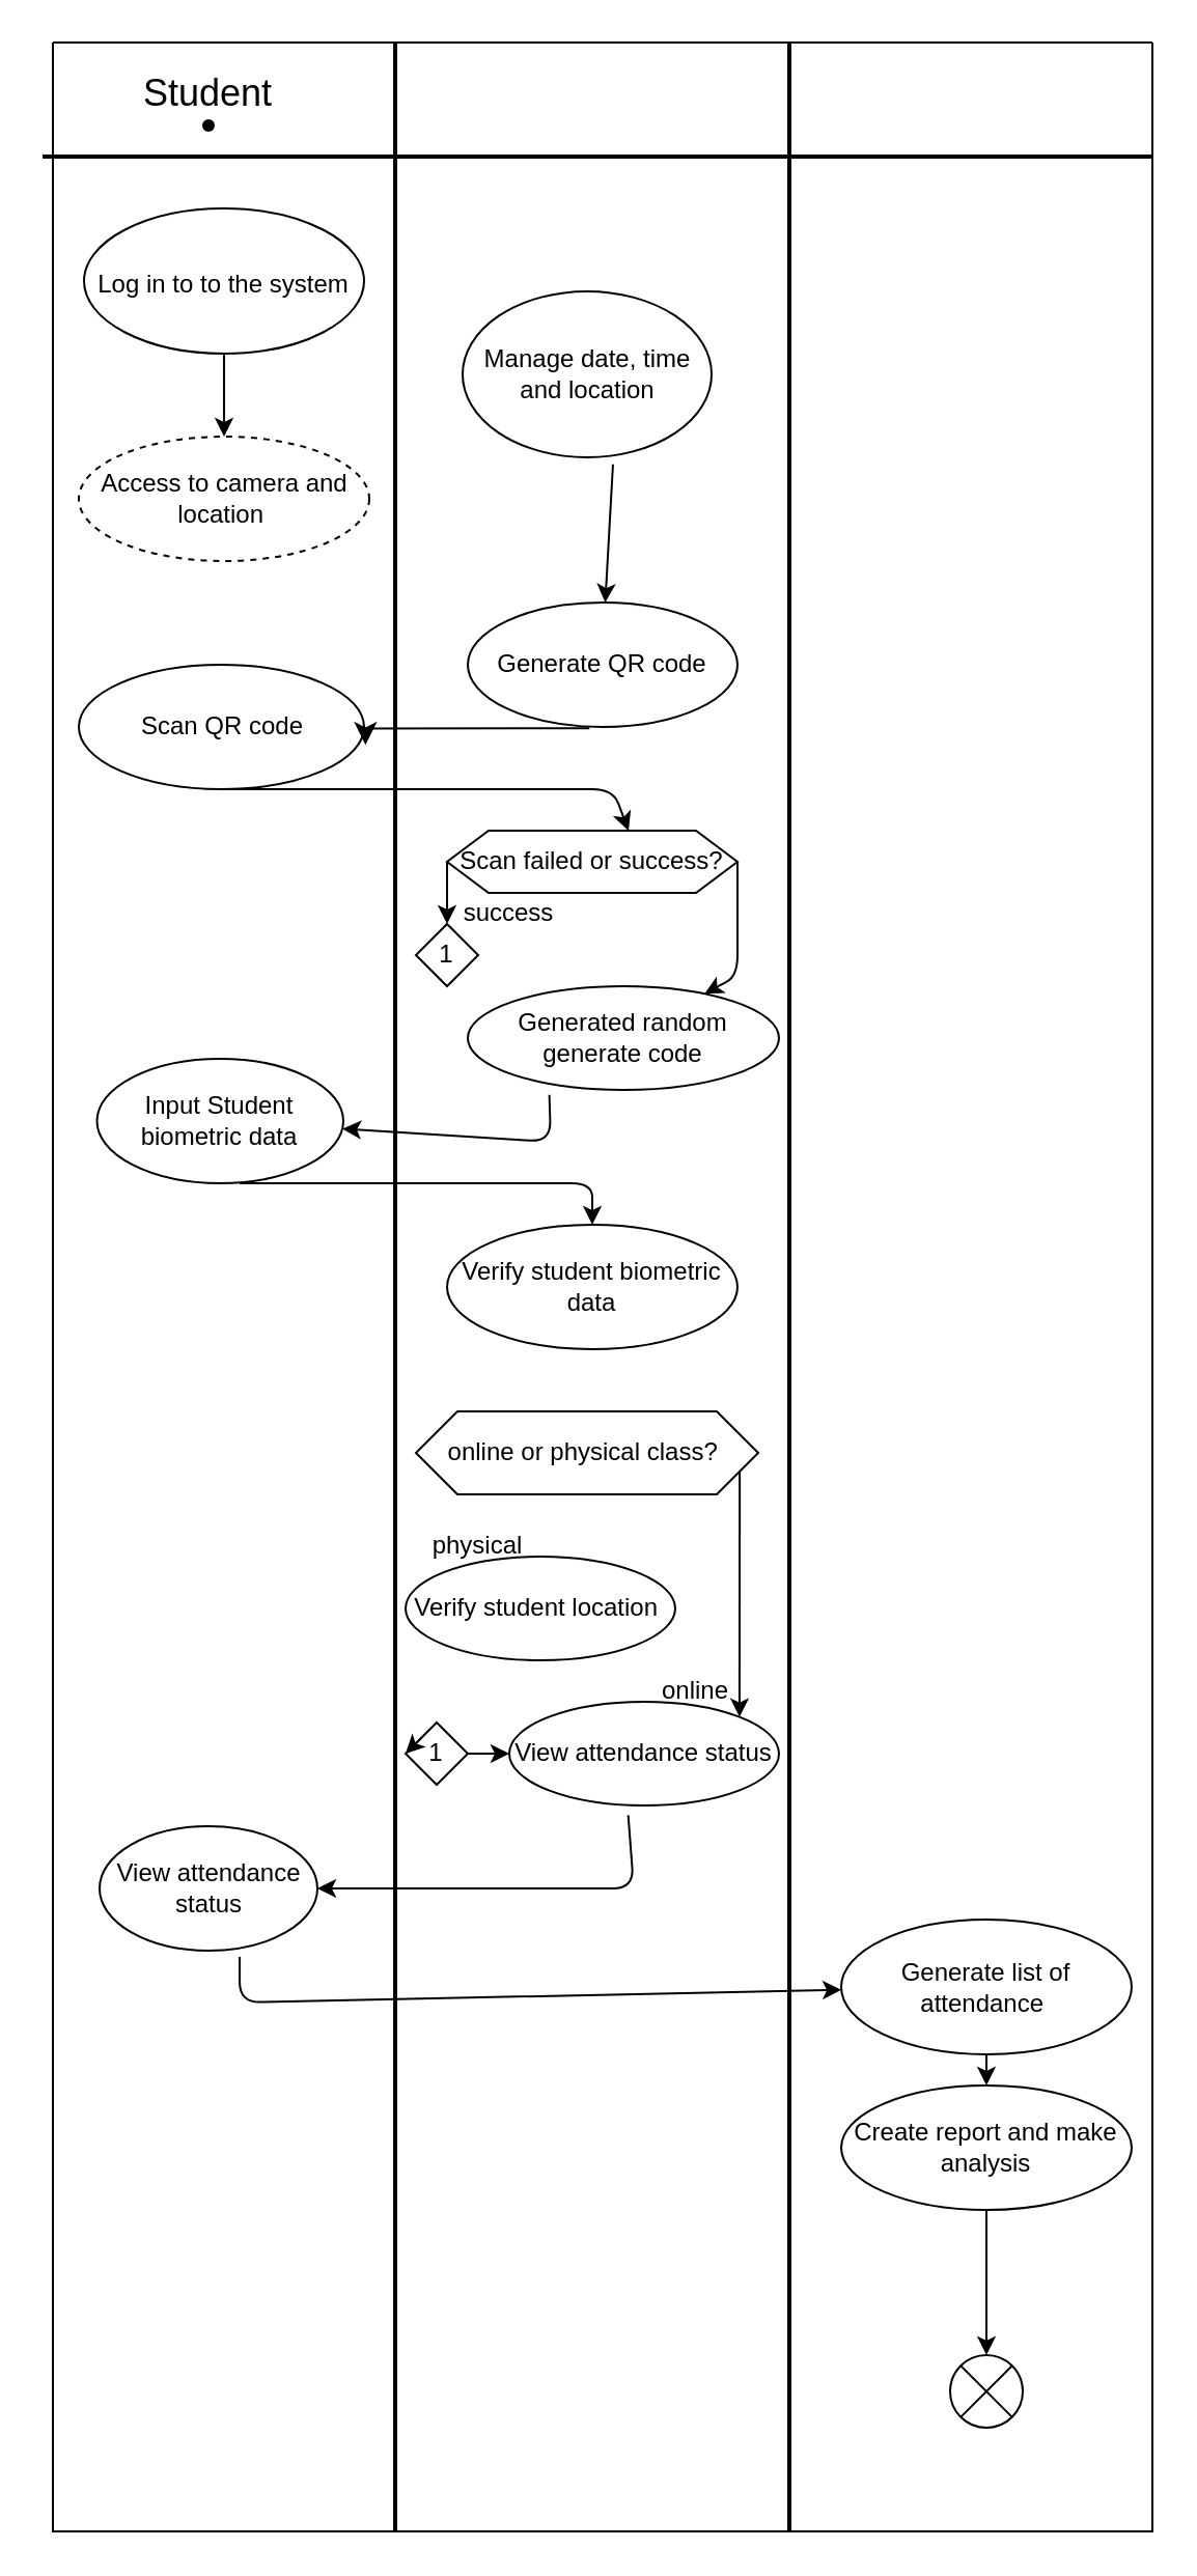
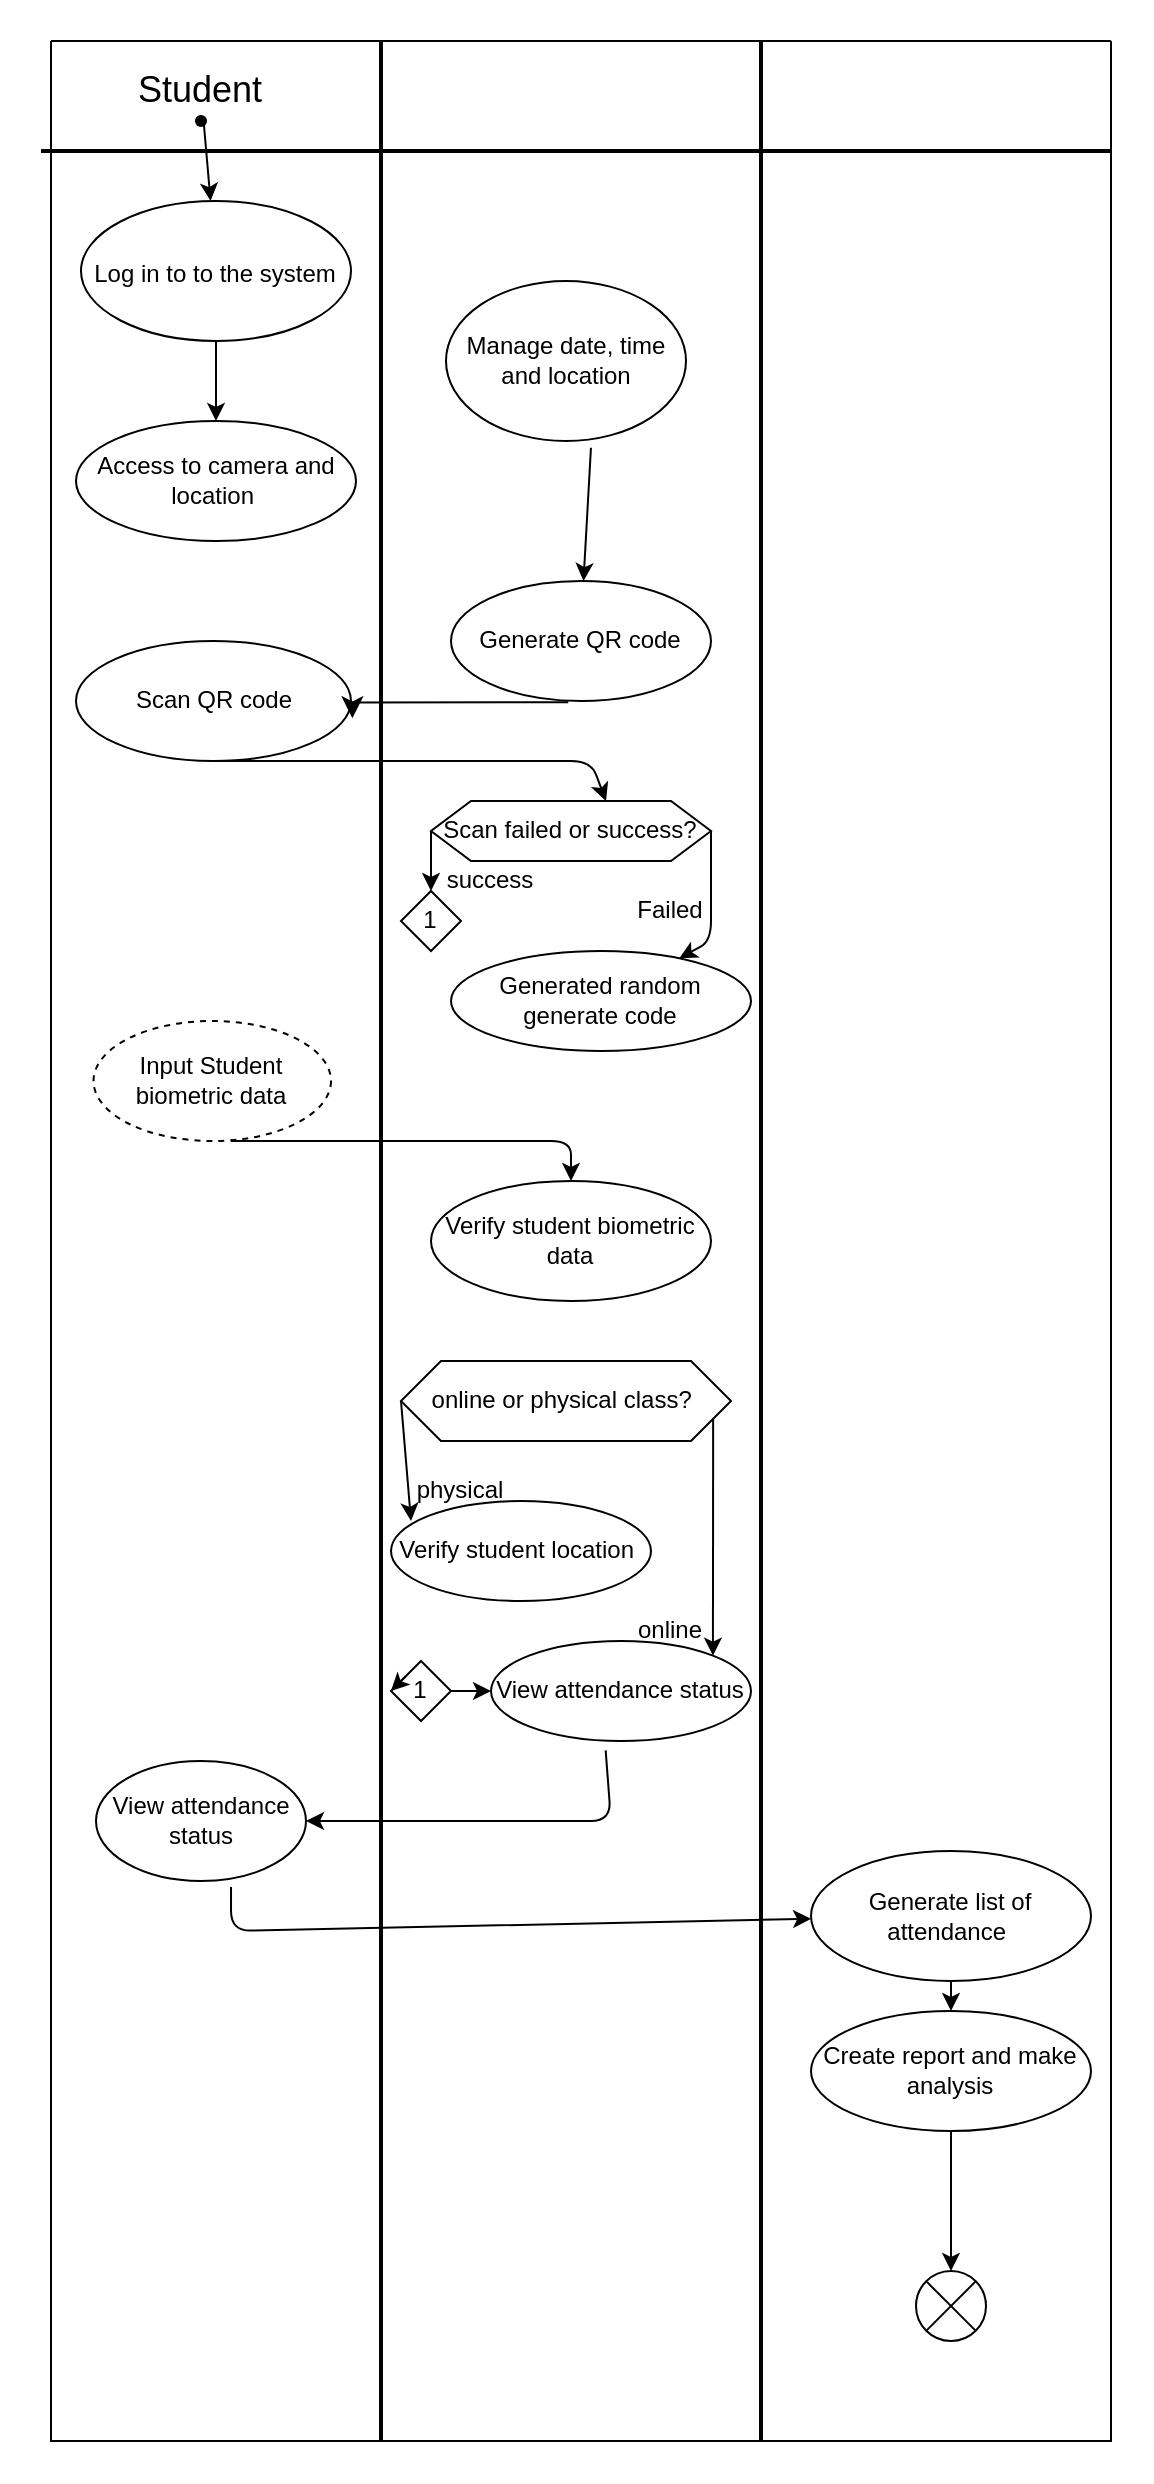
+ <mxCell id="3" style="edgeStyle=none;html=1;fontSize=12;" edge="1" parent="2" source="4" target="6"><mxGeometry relative="1" as="geometry" /></mxCell>
- <mxCell id="8" value="Access to camera and location&amp;nbsp;" style="ellipse;whiteSpace=wrap;html=1;fontSize=12;dashed=1;" vertex="1" parent="2"><mxGeometry x="12.5" y="190" width="140" height="60" as="geometry" /></mxCell>
+ <mxCell id="8" value="Access to camera and location&amp;nbsp;" style="ellipse;whiteSpace=wrap;html=1;fontSize=12;" vertex="1" parent="2"><mxGeometry x="12.5" y="190" width="140" height="60" as="geometry" /></mxCell>
+ <mxCell id="19" value="Failed" style="text;html=1;strokeColor=none;fillColor=none;align=center;verticalAlign=middle;whiteSpace=wrap;rounded=0;fontSize=12;" vertex="1" parent="2"><mxGeometry x="280" y="420" width="60" height="30" as="geometry" /></mxCell>
- <mxCell id="20" value="Input Student biometric data" style="ellipse;whiteSpace=wrap;html=1;fontSize=12;" vertex="1" parent="2"><mxGeometry x="21.25" y="490" width="118.75" height="60" as="geometry" /></mxCell>
+ <mxCell id="20" value="Input Student biometric data" style="ellipse;whiteSpace=wrap;html=1;fontSize=12;dashed=1;" vertex="1" parent="2"><mxGeometry x="21.25" y="490" width="118.75" height="60" as="geometry" /></mxCell>
- <mxCell id="21" value="" style="endArrow=classic;html=1;fontSize=12;exitX=0.262;exitY=1.047;exitDx=0;exitDy=0;exitPerimeter=0;" edge="1" parent="2" source="17" target="20"><mxGeometry width="50" height="50" relative="1" as="geometry"><mxPoint x="230" y="580" as="sourcePoint" /><mxPoint x="280" y="530" as="targetPoint" /><Array as="points"><mxPoint x="240" y="530" /></Array></mxGeometry></mxCell>
+ <mxCell id="27" value="" style="endArrow=classic;html=1;fontSize=12;exitX=0;exitY=0.5;exitDx=0;exitDy=0;entryX=0.077;entryY=0.2;entryDx=0;entryDy=0;entryPerimeter=0;" edge="1" parent="2" source="24" target="25"><mxGeometry width="50" height="50" relative="1" as="geometry"><mxPoint x="190" y="820" as="sourcePoint" /><mxPoint x="240" y="770" as="targetPoint" /></mxGeometry></mxCell>
